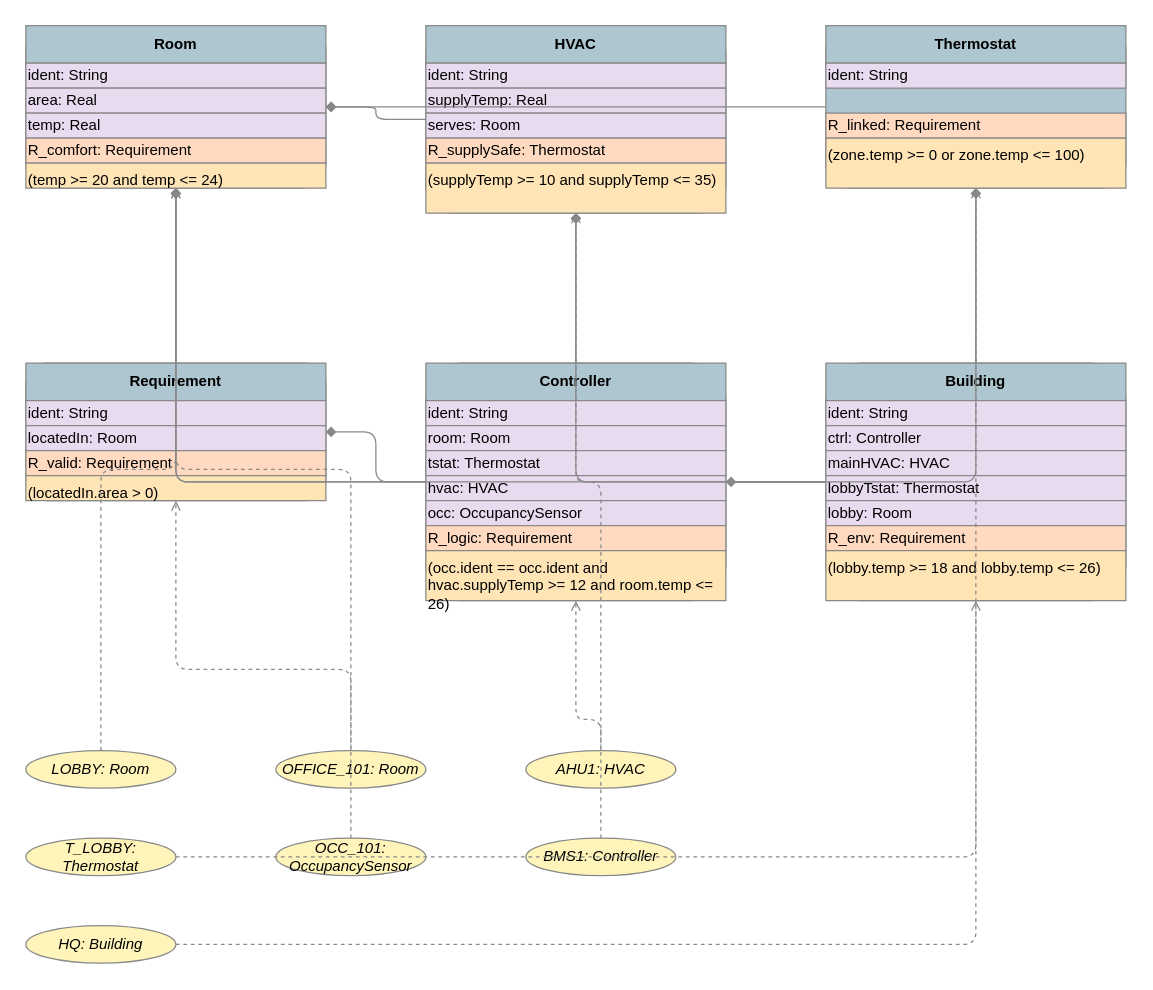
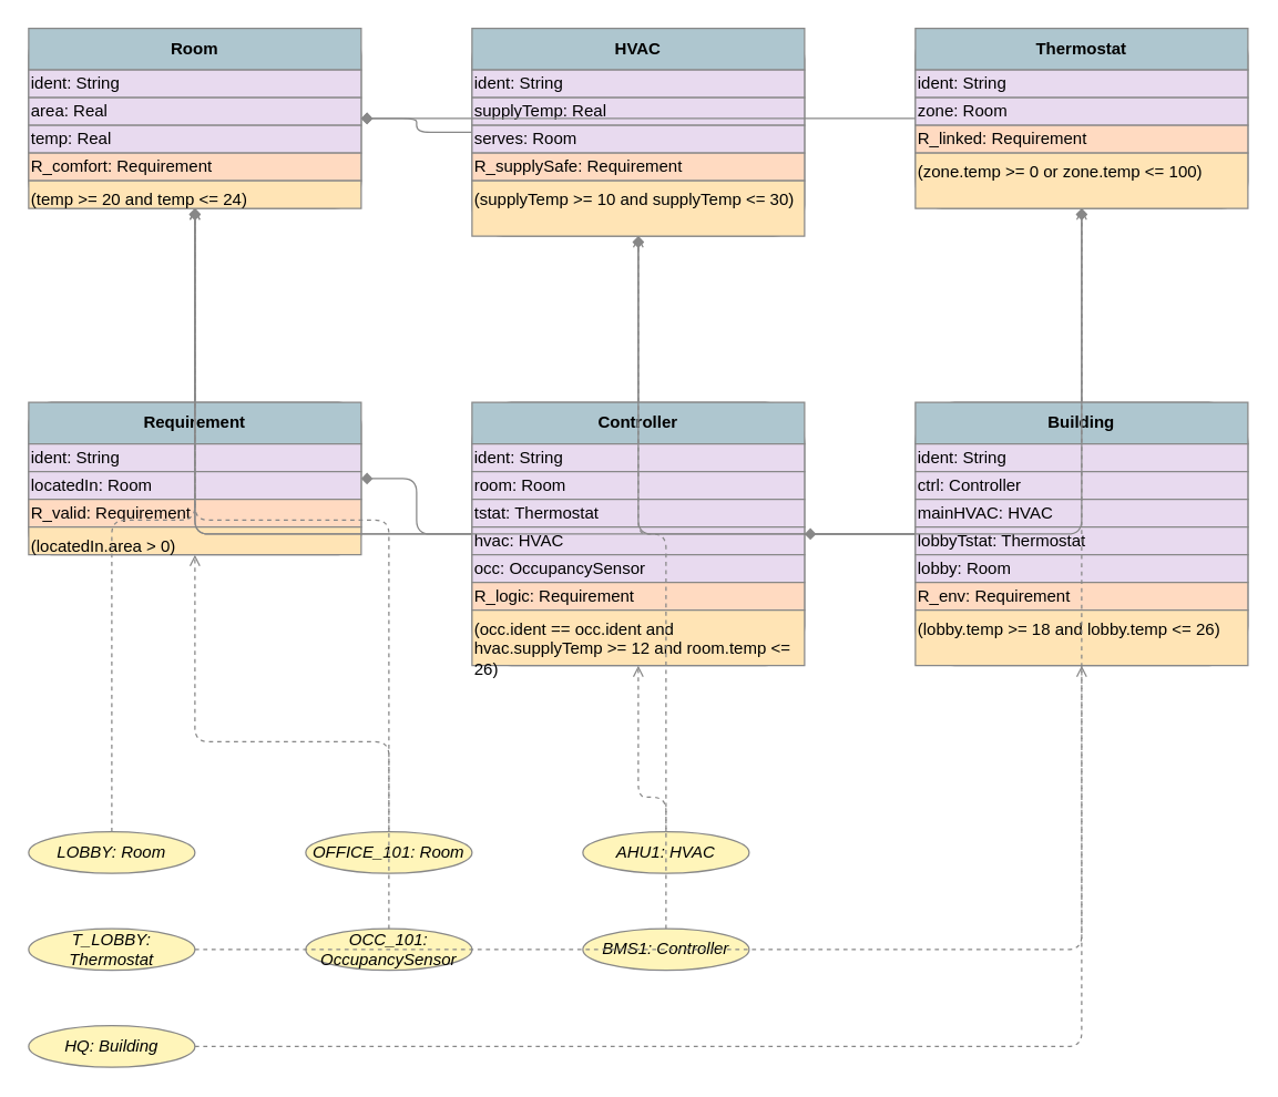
+ <mxCell id="19" value="zone: Room" style="text;html=1;whiteSpace=wrap;verticalAlign=middle;align=left;fillColor=#E8DAEF;strokeColor=#888888;" vertex="1" parent="16"><mxGeometry y="50" width="240" height="20" as="geometry" /></mxCell>
- <mxCell id="14" value="R_supplySafe: Thermostat" style="text;html=1;whiteSpace=wrap;verticalAlign=middle;align=left;fillColor=#FFDAC1;strokeColor=#888888;" vertex="1" parent="9"><mxGeometry y="90" width="240" height="20" as="geometry" /></mxCell>
+ <mxCell id="14" value="R_supplySafe: Requirement" style="text;html=1;whiteSpace=wrap;verticalAlign=middle;align=left;fillColor=#FFDAC1;strokeColor=#888888;" vertex="1" parent="9"><mxGeometry y="90" width="240" height="20" as="geometry" /></mxCell>
- <mxCell id="15" value="(supplyTemp &gt;= 10 and supplyTemp &lt;= 35)" style="text;html=1;whiteSpace=wrap;verticalAlign=top;align=left;fillColor=#FFE4B5;strokeColor=#888888;" vertex="1" parent="9"><mxGeometry y="110" width="240" height="40" as="geometry" /></mxCell>
+ <mxCell id="15" value="(supplyTemp &gt;= 10 and supplyTemp &lt;= 30)" style="text;html=1;whiteSpace=wrap;verticalAlign=top;align=left;fillColor=#FFE4B5;strokeColor=#888888;" vertex="1" parent="9"><mxGeometry y="110" width="240" height="40" as="geometry" /></mxCell>
